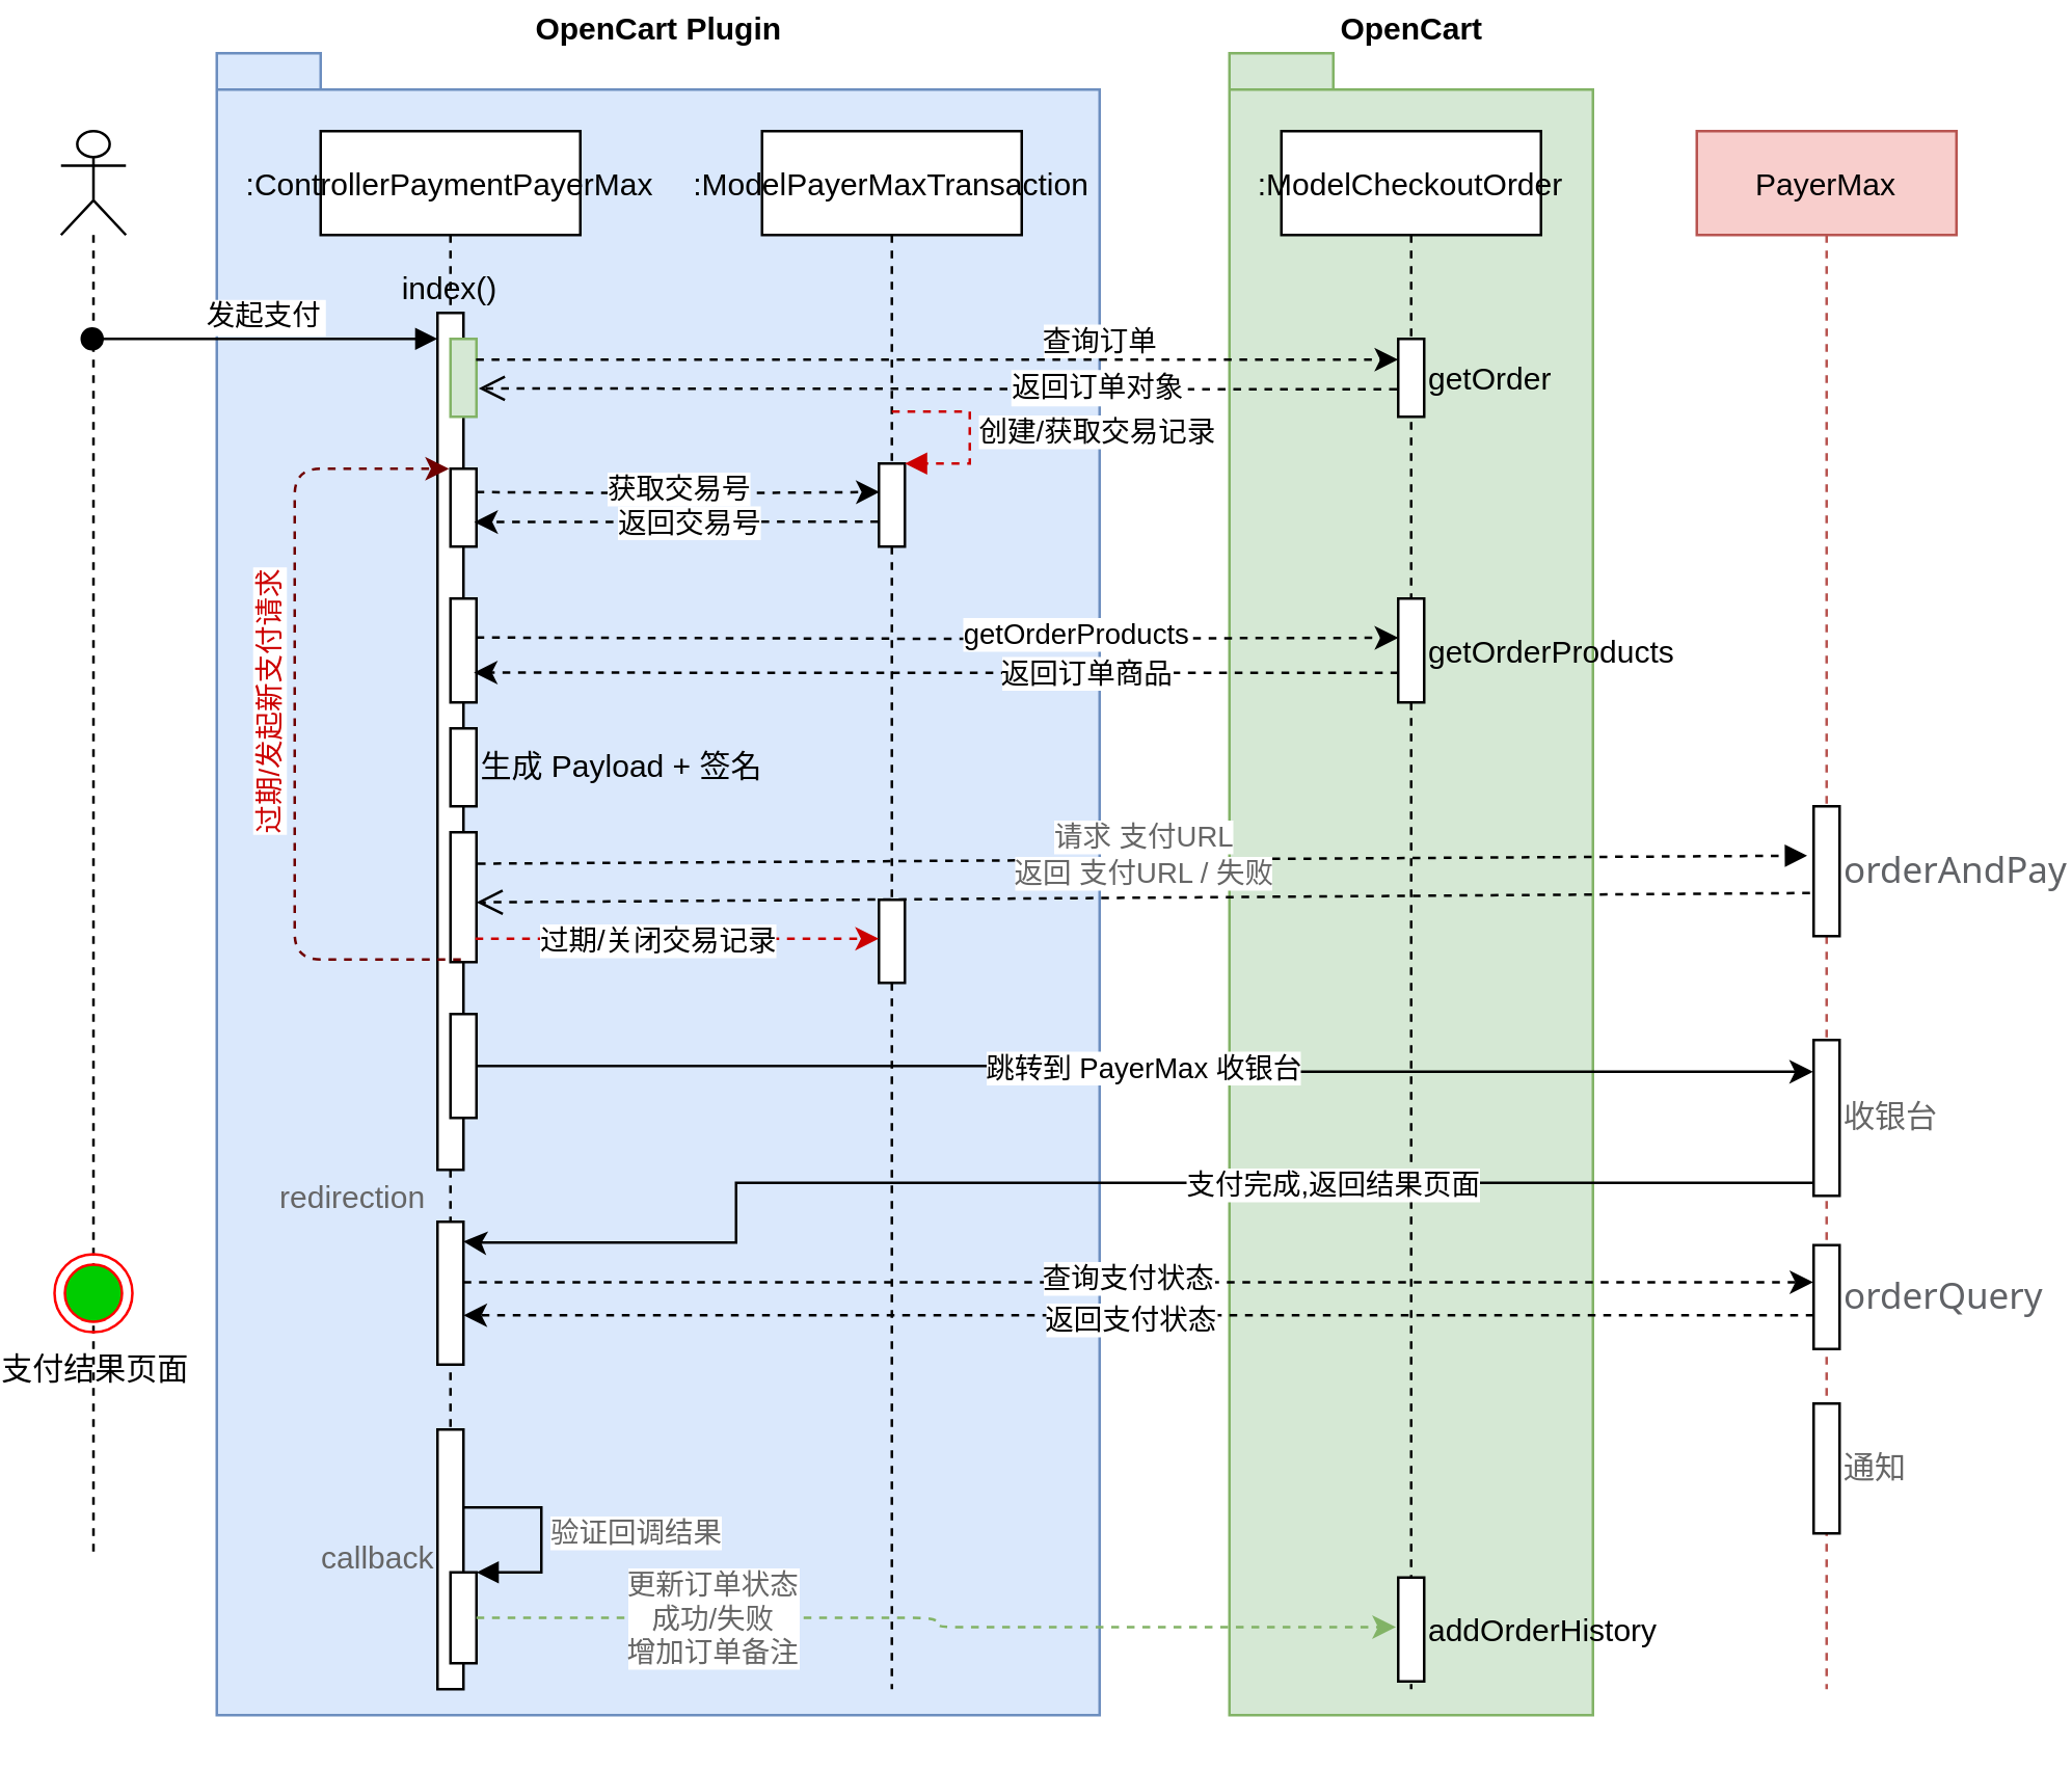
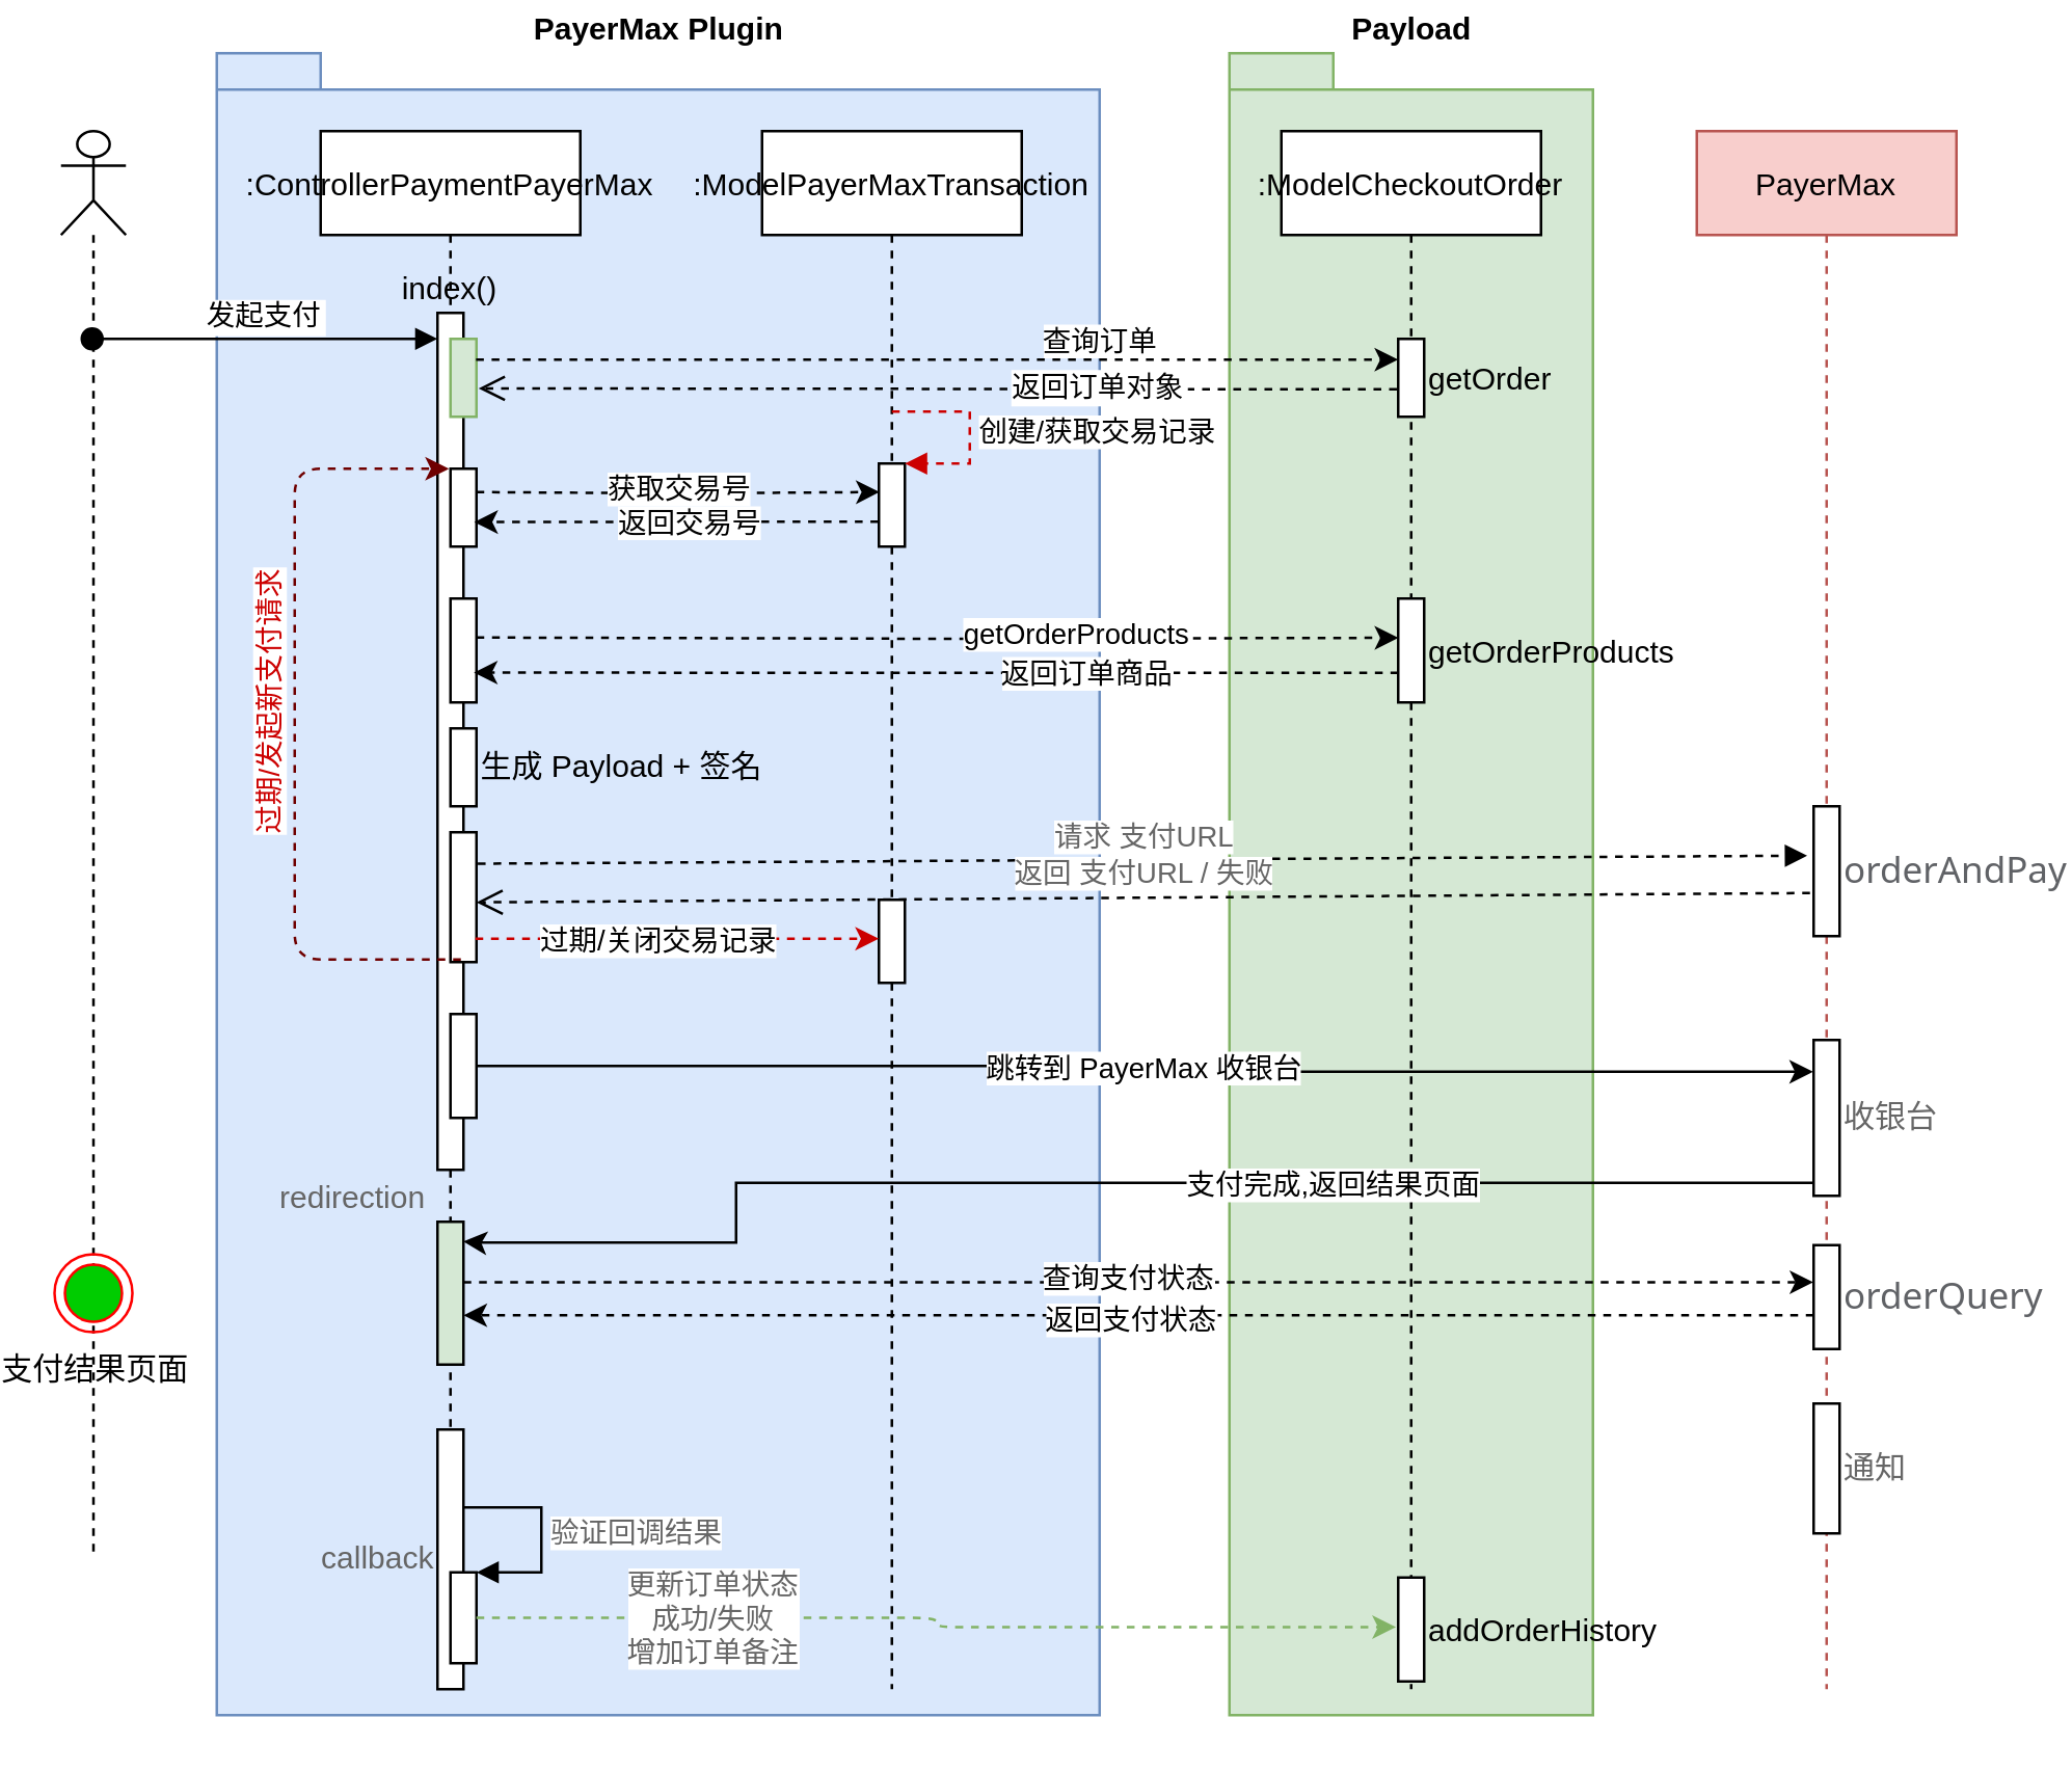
- <mxCell id="2" value="OpenCart Plugin" style="shape=folder;fontStyle=1;spacingTop=10;tabWidth=40;tabHeight=14;tabPosition=left;html=1;labelPosition=center;verticalLabelPosition=top;align=center;verticalAlign=bottom;fillColor=#dae8fc;strokeColor=#6c8ebf;" parent="1" vertex="1"><mxGeometry x="83" y="20" width="340" height="640" as="geometry" /></mxCell>
+ <mxCell id="2" value="PayerMax Plugin" style="shape=folder;fontStyle=1;spacingTop=10;tabWidth=40;tabHeight=14;tabPosition=left;html=1;labelPosition=center;verticalLabelPosition=top;align=center;verticalAlign=bottom;fillColor=#dae8fc;strokeColor=#6c8ebf;" parent="1" vertex="1"><mxGeometry x="83" y="20" width="340" height="640" as="geometry" /></mxCell>
- <mxCell id="3" value="OpenCart" style="shape=folder;fontStyle=1;spacingTop=10;tabWidth=40;tabHeight=14;tabPosition=left;html=1;labelPosition=center;verticalLabelPosition=top;align=center;verticalAlign=bottom;fillColor=#d5e8d4;strokeColor=#82b366;" parent="1" vertex="1"><mxGeometry x="473" y="20" width="140" height="640" as="geometry" /></mxCell>
+ <mxCell id="3" value="Payload" style="shape=folder;fontStyle=1;spacingTop=10;tabWidth=40;tabHeight=14;tabPosition=left;html=1;labelPosition=center;verticalLabelPosition=top;align=center;verticalAlign=bottom;fillColor=#d5e8d4;strokeColor=#82b366;" parent="1" vertex="1"><mxGeometry x="473" y="20" width="140" height="640" as="geometry" /></mxCell>
- <mxCell id="17" value="redirection&amp;nbsp;" style="html=1;points=[];perimeter=orthogonalPerimeter;fontColor=#666666;labelPosition=left;verticalLabelPosition=top;align=right;verticalAlign=bottom;" vertex="1" parent="4"><mxGeometry x="45" y="420" width="10" height="55" as="geometry" /></mxCell>
+ <mxCell id="17" value="redirection&amp;nbsp;" style="html=1;points=[];perimeter=orthogonalPerimeter;fontColor=#666666;labelPosition=left;verticalLabelPosition=top;align=right;verticalAlign=bottom;fillColor=#d5e8d4;" vertex="1" parent="4"><mxGeometry x="45" y="420" width="10" height="55" as="geometry" /></mxCell>
